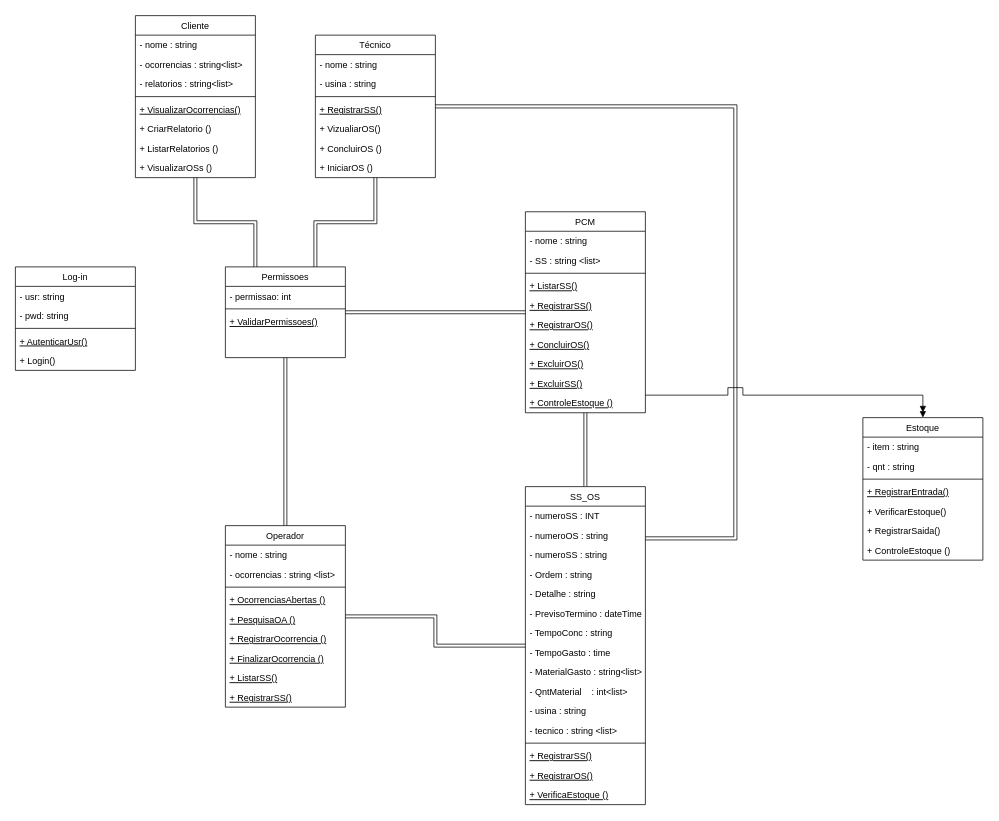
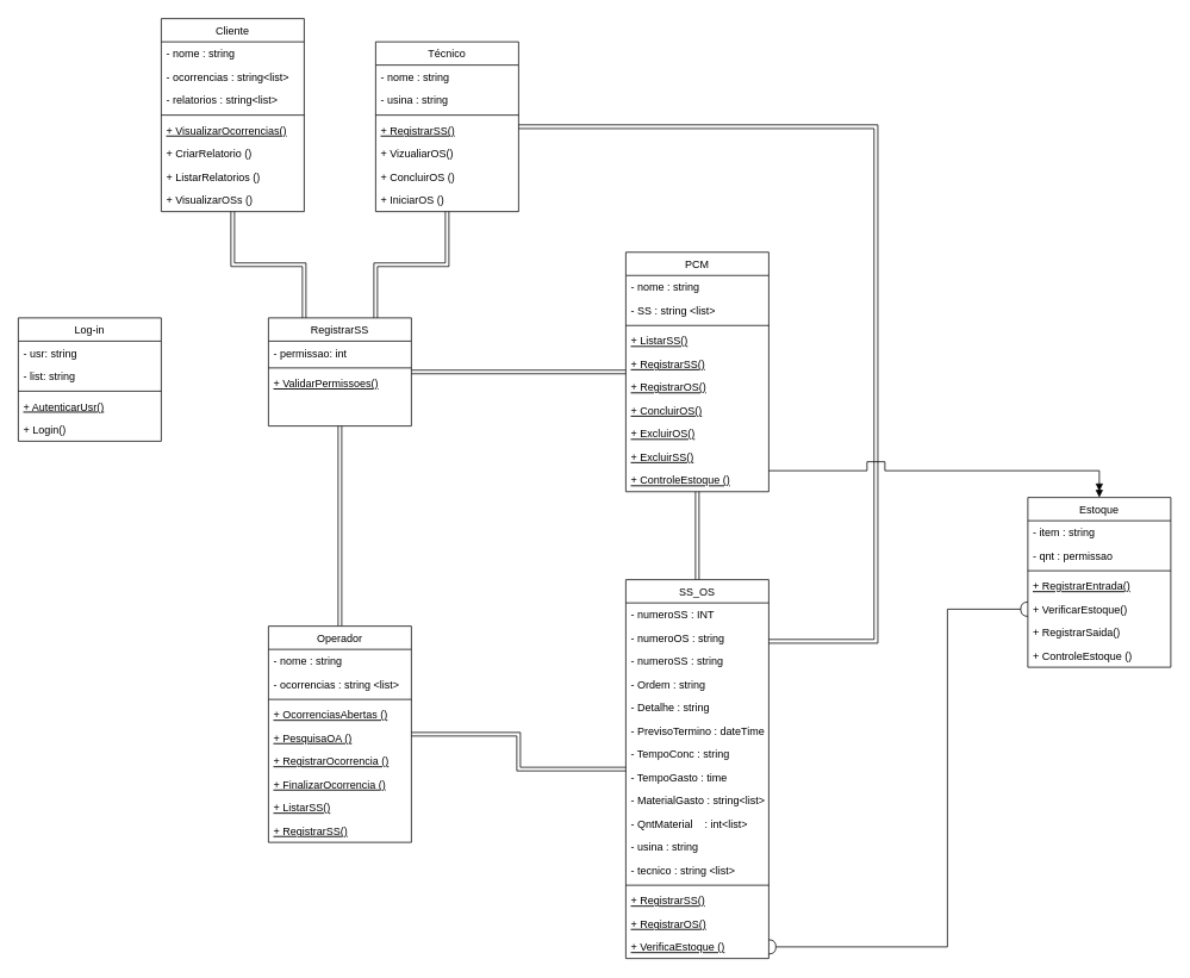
- <mxCell id="10" value="Permissoes" style="swimlane;fontStyle=0;align=center;verticalAlign=top;childLayout=stackLayout;horizontal=1;startSize=26;horizontalStack=0;resizeParent=1;resizeLast=0;collapsible=1;marginBottom=0;rounded=0;shadow=0;strokeWidth=1;" parent="1" vertex="1"><mxGeometry x="300" y="355" width="160" height="121" as="geometry"><mxRectangle x="130" y="380" width="160" height="26" as="alternateBounds" /></mxGeometry></mxCell>
+ <mxCell id="10" value="RegistrarSS" style="swimlane;fontStyle=0;align=center;verticalAlign=top;childLayout=stackLayout;horizontal=1;startSize=26;horizontalStack=0;resizeParent=1;resizeLast=0;collapsible=1;marginBottom=0;rounded=0;shadow=0;strokeWidth=1;" parent="1" vertex="1"><mxGeometry x="300" y="355" width="160" height="121" as="geometry"><mxRectangle x="130" y="380" width="160" height="26" as="alternateBounds" /></mxGeometry></mxCell>
- <mxCell id="4" value="- pwd: string" style="text;align=left;verticalAlign=top;spacingLeft=4;spacingRight=4;overflow=hidden;rotatable=0;points=[[0,0.5],[1,0.5]];portConstraint=eastwest;" parent="2" vertex="1"><mxGeometry y="52" width="160" height="26" as="geometry" /></mxCell>
+ <mxCell id="4" value="- list: string" style="text;align=left;verticalAlign=top;spacingLeft=4;spacingRight=4;overflow=hidden;rotatable=0;points=[[0,0.5],[1,0.5]];portConstraint=eastwest;" parent="2" vertex="1"><mxGeometry y="52" width="160" height="26" as="geometry" /></mxCell>
- <mxCell id="76" value="- qnt : string" style="text;align=left;verticalAlign=top;spacingLeft=4;spacingRight=4;overflow=hidden;rotatable=0;points=[[0,0.5],[1,0.5]];portConstraint=eastwest;" vertex="1" parent="74"><mxGeometry y="52" width="160" height="26" as="geometry" /></mxCell>
+ <mxCell id="76" value="- qnt : permissao" style="text;align=left;verticalAlign=top;spacingLeft=4;spacingRight=4;overflow=hidden;rotatable=0;points=[[0,0.5],[1,0.5]];portConstraint=eastwest;" vertex="1" parent="74"><mxGeometry y="52" width="160" height="26" as="geometry" /></mxCell>
+ <mxCell id="83" style="edgeStyle=orthogonalEdgeStyle;rounded=0;orthogonalLoop=1;jettySize=auto;html=1;entryX=0;entryY=0.5;entryDx=0;entryDy=0;endArrow=halfCircle;endFill=0;startArrow=halfCircle;startFill=0;" edge="1" parent="1" source="73" target="79"><mxGeometry relative="1" as="geometry"><Array as="points"><mxPoint x="1060" y="1059" /><mxPoint x="1060" y="681" /></Array></mxGeometry></mxCell>
